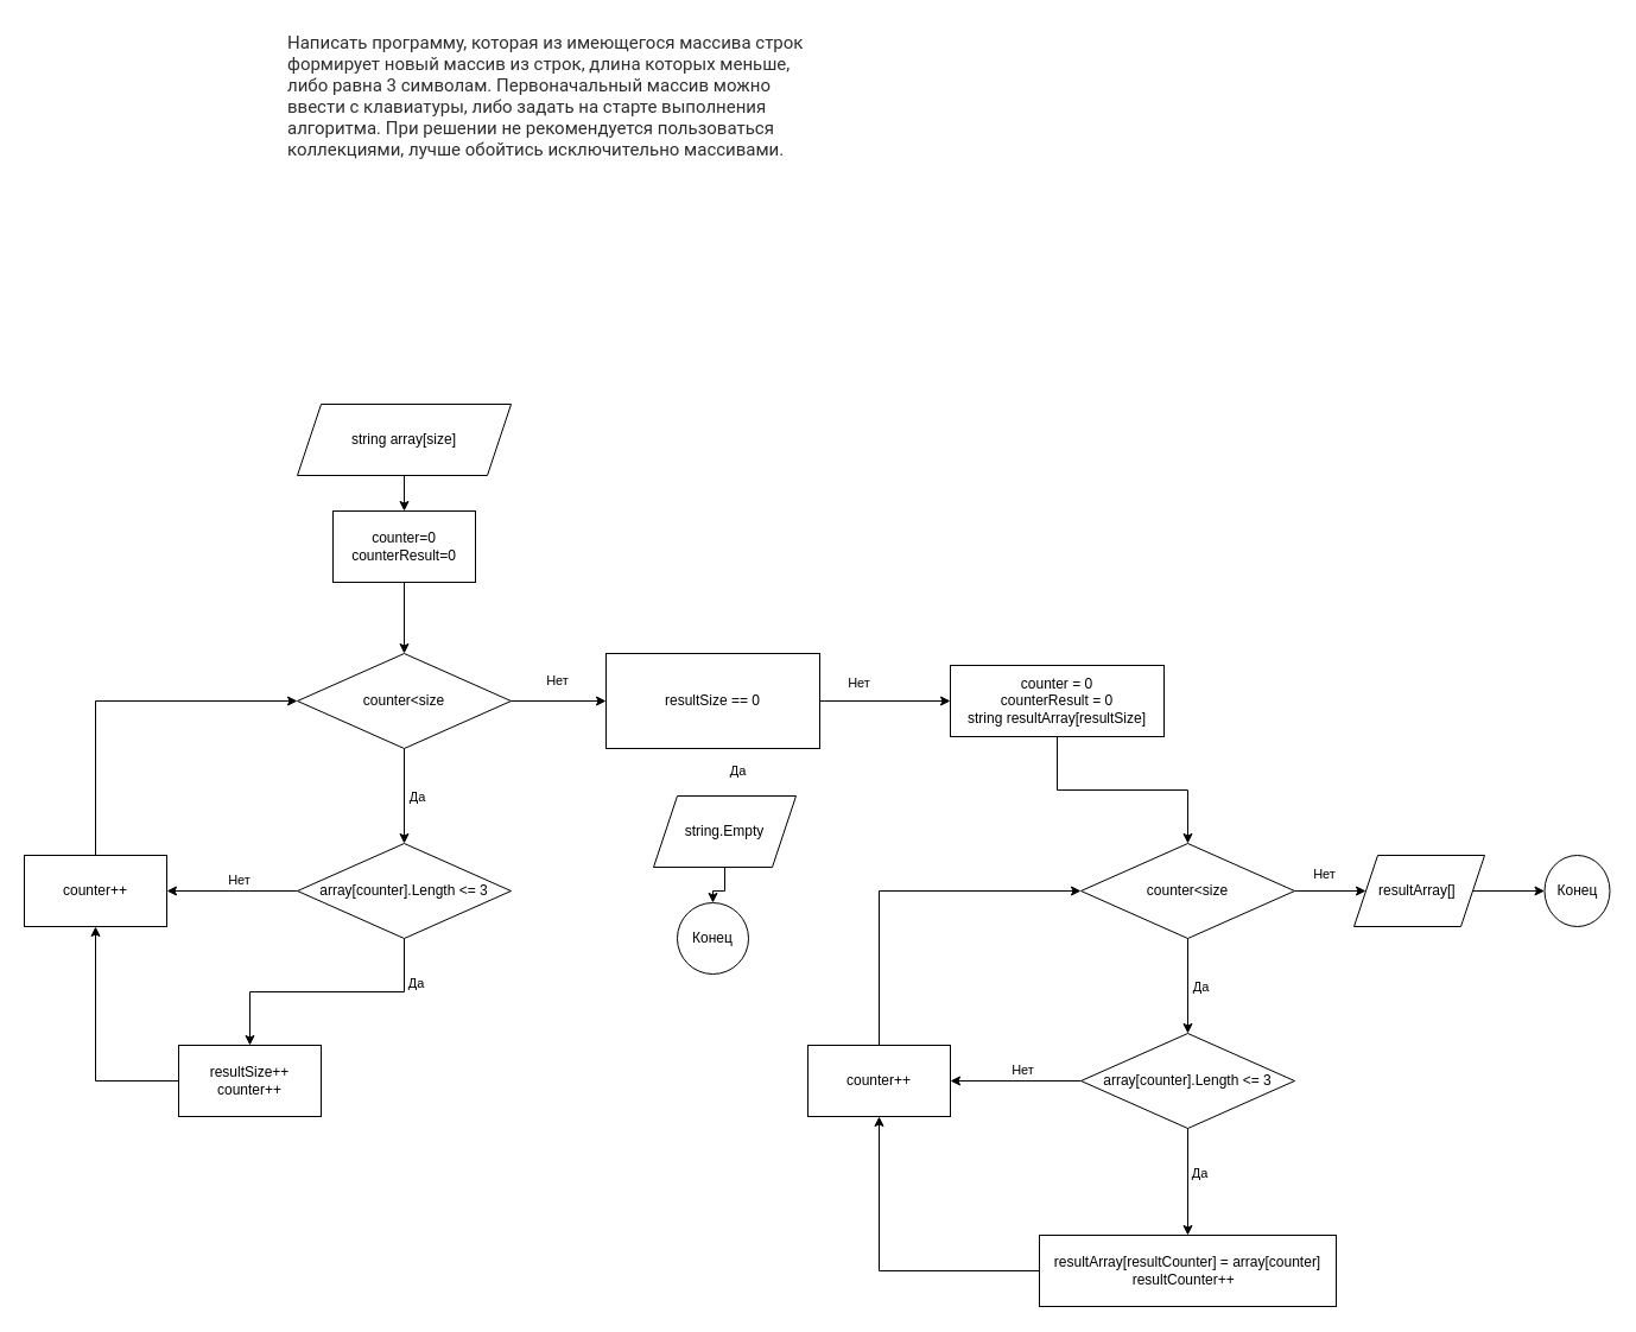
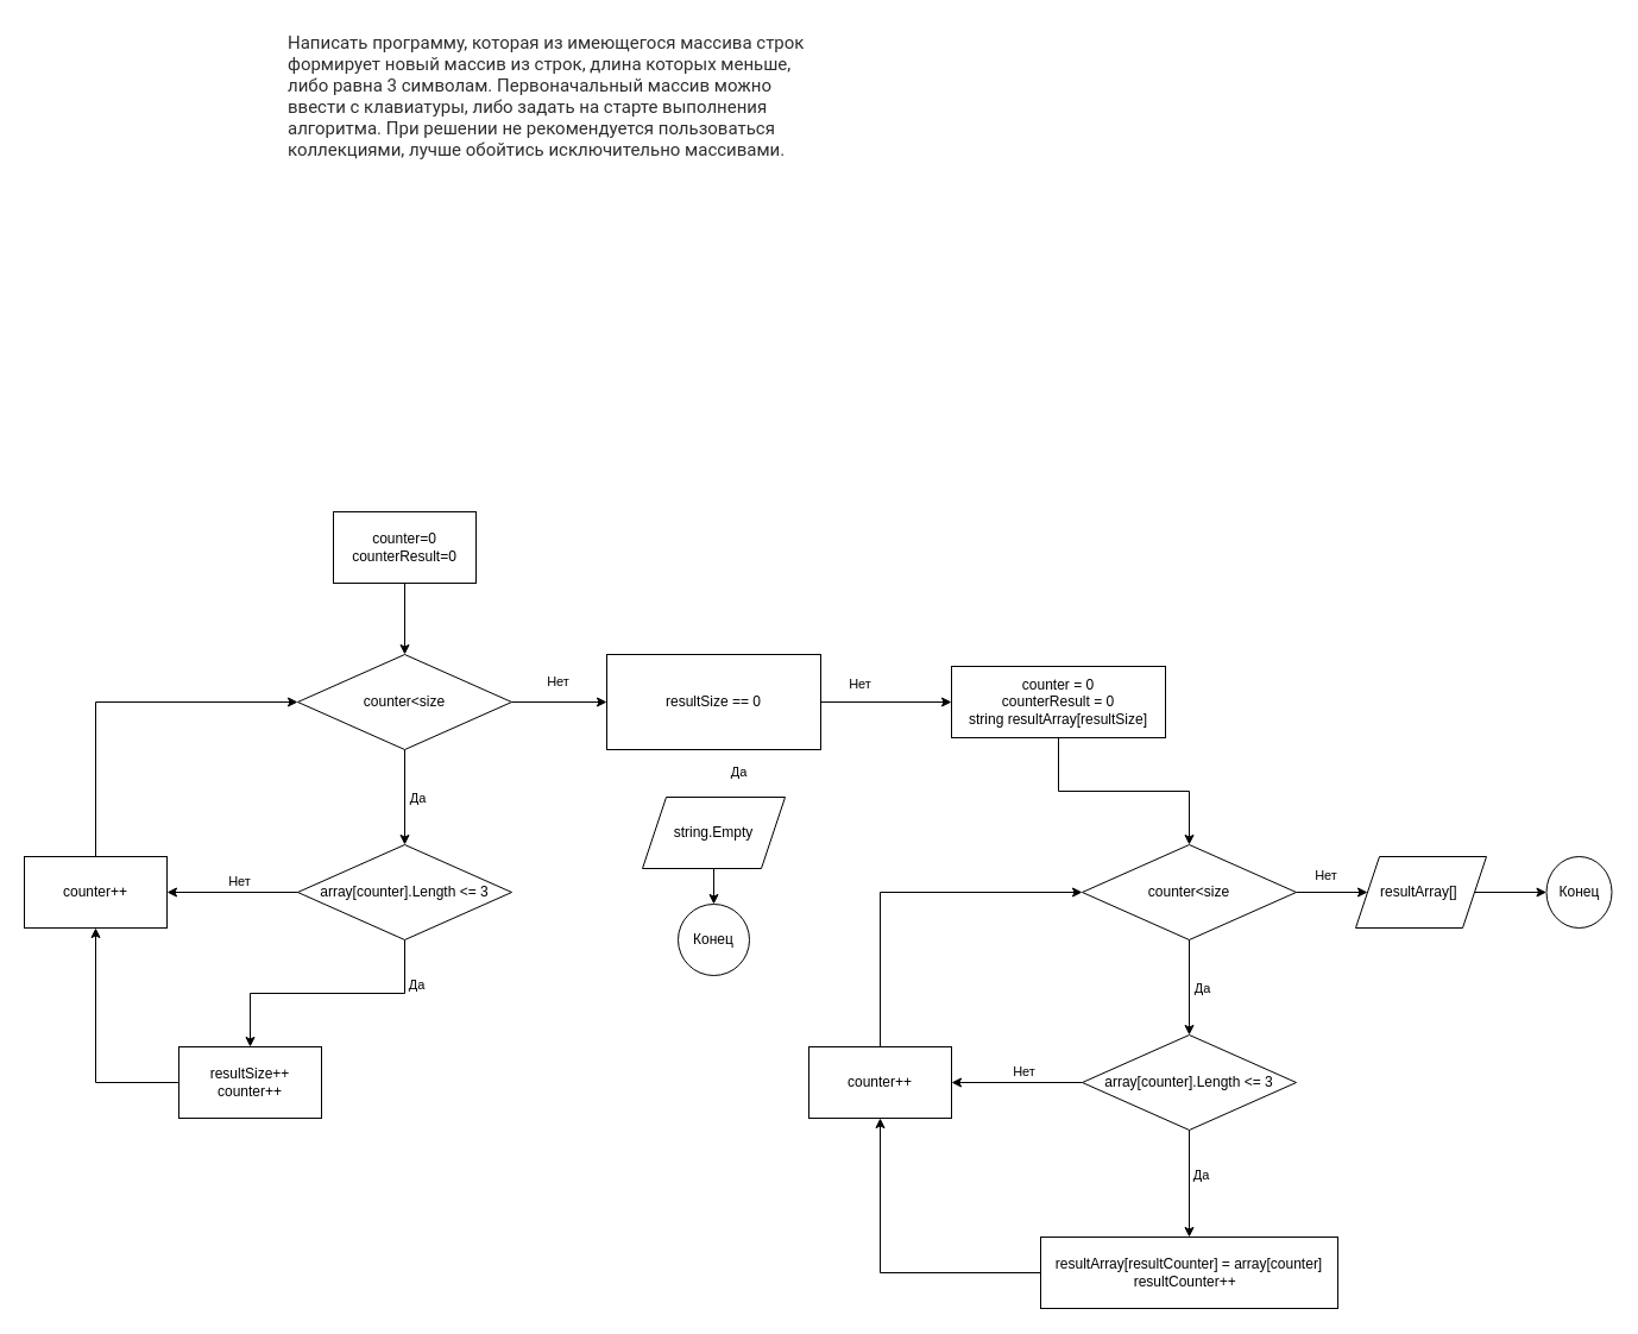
- <mxCell id="3" value="string array[size]" style="shape=parallelogram;perimeter=parallelogramPerimeter;whiteSpace=wrap;html=1;fixedSize=1;" parent="1" vertex="1"><mxGeometry x="250" y="340" width="180" height="60" as="geometry" /></mxCell>
- <mxCell id="2" value="" style="edgeStyle=orthogonalEdgeStyle;rounded=0;orthogonalLoop=1;jettySize=auto;html=1;" parent="1" source="3" target="5" edge="1"><mxGeometry relative="1" as="geometry" /></mxCell>
- <mxCell id="26" value="string.Empty" style="shape=parallelogram;perimeter=parallelogramPerimeter;whiteSpace=wrap;html=1;fixedSize=1;" vertex="1" parent="1"><mxGeometry x="550" y="670" width="120" height="60" as="geometry" /></mxCell>
+ <mxCell id="26" value="string.Empty" style="shape=parallelogram;perimeter=parallelogramPerimeter;whiteSpace=wrap;html=1;fixedSize=1;" vertex="1" parent="1"><mxGeometry x="540" y="670" width="120" height="60" as="geometry" /></mxCell>
